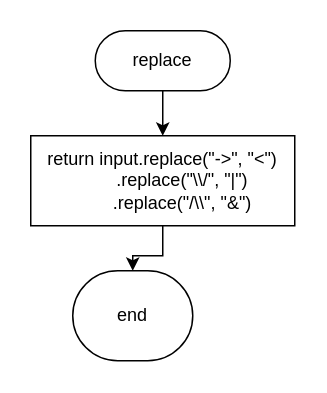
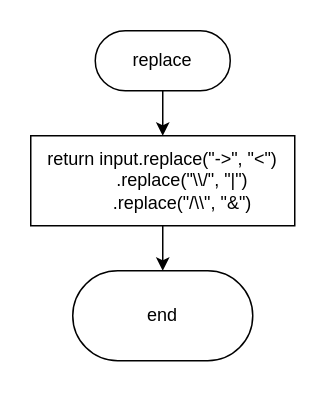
- <mxCell id="6" value="end" style="rounded=1;whiteSpace=wrap;html=1;arcSize=50;" parent="1" vertex="1"><mxGeometry x="48" y="180" width="80" height="60" as="geometry" /></mxCell>
+ <mxCell id="6" value="end" style="rounded=1;whiteSpace=wrap;html=1;arcSize=50;" parent="1" vertex="1"><mxGeometry x="48" y="180" width="120" height="60" as="geometry" /></mxCell>
